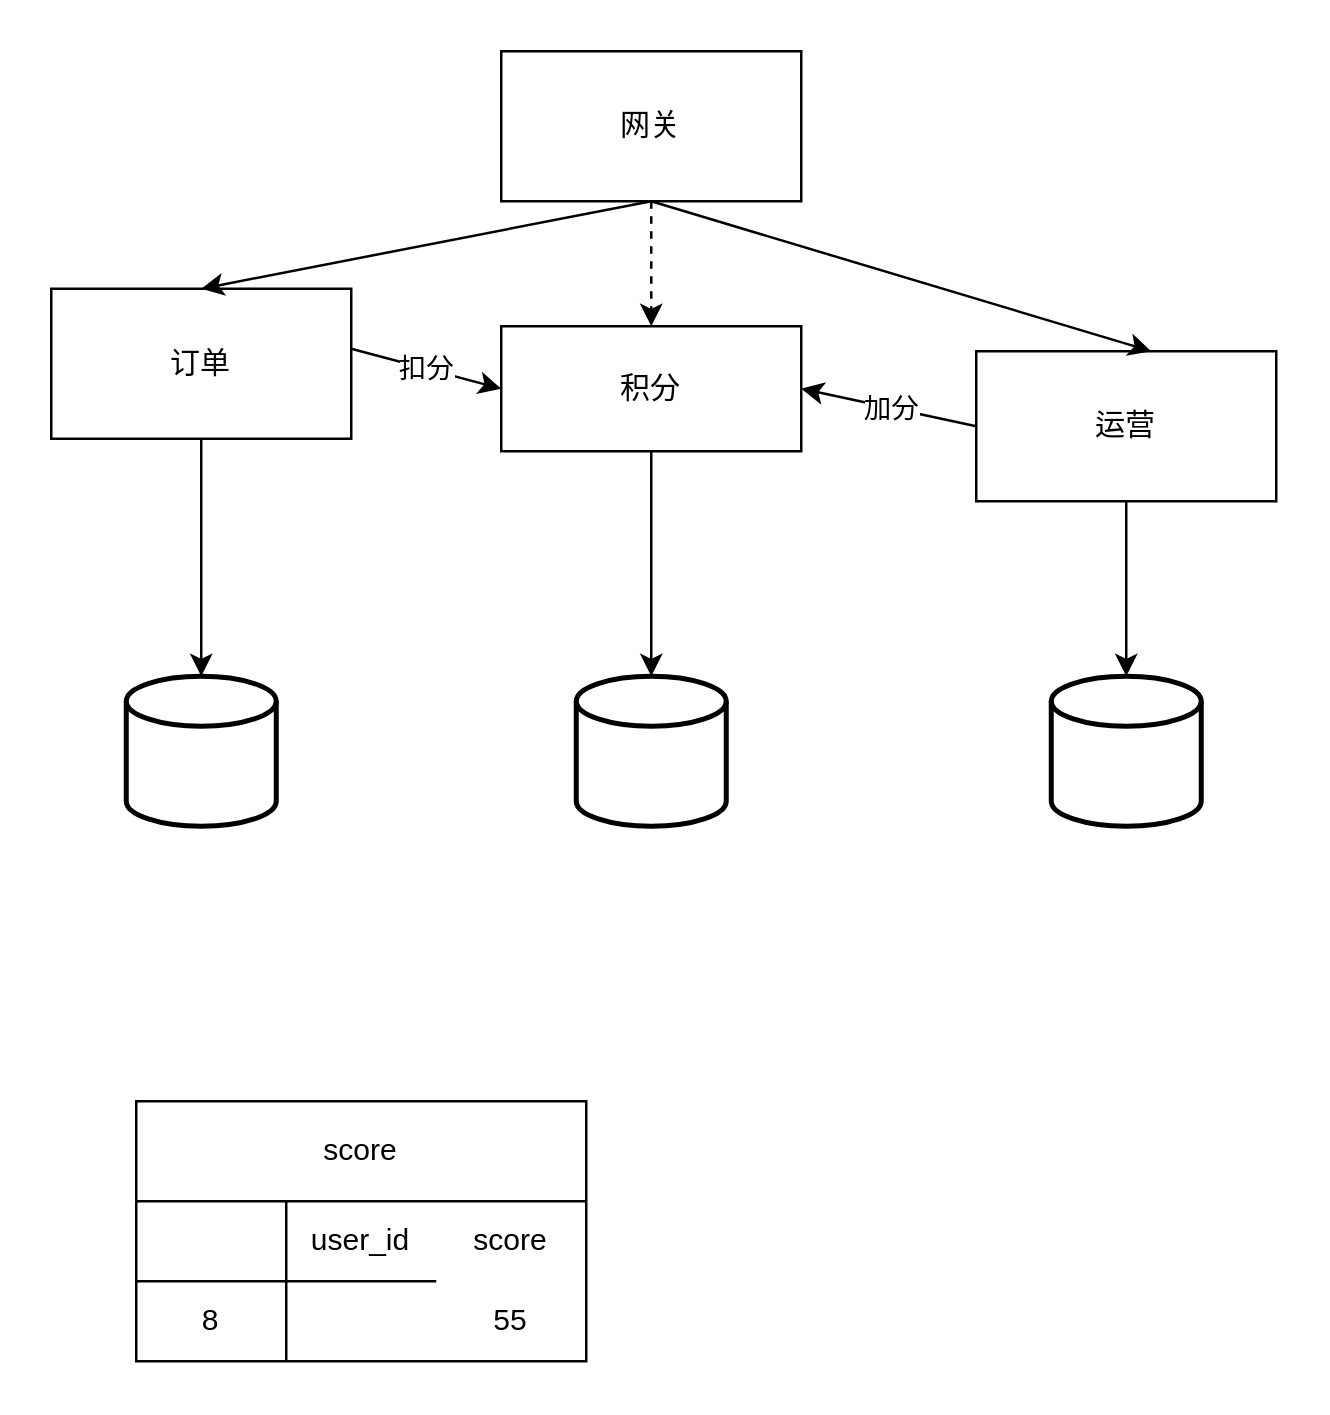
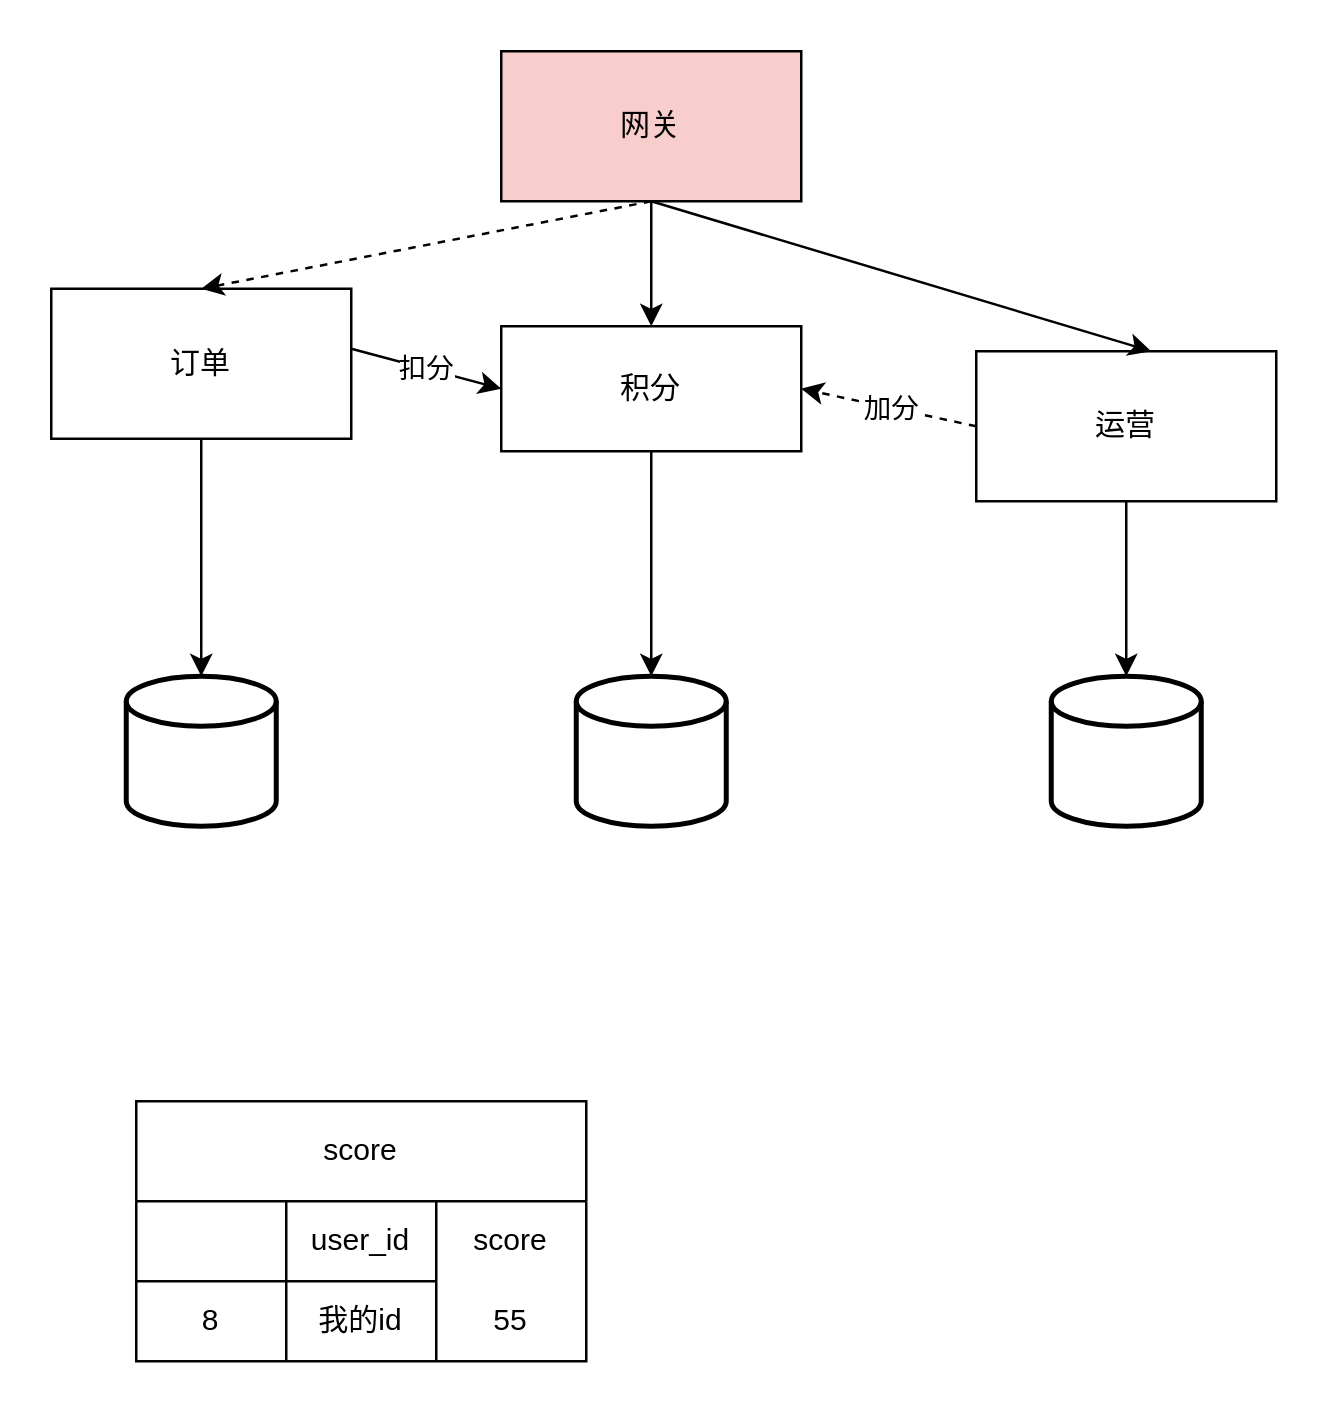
- <mxCell id="4" value="网关" style="rounded=0;whiteSpace=wrap;html=1;" vertex="1" parent="1"><mxGeometry x="200" y="20" width="120" height="60" as="geometry" /></mxCell>
+ <mxCell id="4" value="网关" style="rounded=0;whiteSpace=wrap;html=1;fillColor=#f8cecc;" vertex="1" parent="1"><mxGeometry x="200" y="20" width="120" height="60" as="geometry" /></mxCell>
- <mxCell id="15" value="" style="endArrow=classic;html=1;entryX=0.5;entryY=0;entryDx=0;entryDy=0;exitX=0.5;exitY=1;exitDx=0;exitDy=0;" edge="1" parent="1" source="4" target="2"><mxGeometry width="50" height="50" relative="1" as="geometry"><mxPoint x="90" y="200" as="sourcePoint" /><mxPoint x="90" y="280" as="targetPoint" /></mxGeometry></mxCell>
+ <mxCell id="15" value="" style="endArrow=classic;html=1;entryX=0.5;entryY=0;entryDx=0;entryDy=0;exitX=0.5;exitY=1;exitDx=0;exitDy=0;dashed=1;" edge="1" parent="1" source="4" target="2"><mxGeometry width="50" height="50" relative="1" as="geometry"><mxPoint x="90" y="200" as="sourcePoint" /><mxPoint x="90" y="280" as="targetPoint" /></mxGeometry></mxCell>
- <mxCell id="16" value="" style="endArrow=classic;html=1;entryX=0.5;entryY=0;entryDx=0;entryDy=0;exitX=0.5;exitY=1;exitDx=0;exitDy=0;dashed=1;" edge="1" parent="1" source="4" target="5"><mxGeometry width="50" height="50" relative="1" as="geometry"><mxPoint x="270" y="90" as="sourcePoint" /><mxPoint x="90" y="140" as="targetPoint" /></mxGeometry></mxCell>
+ <mxCell id="16" value="" style="endArrow=classic;html=1;entryX=0.5;entryY=0;entryDx=0;entryDy=0;exitX=0.5;exitY=1;exitDx=0;exitDy=0;" edge="1" parent="1" source="4" target="5"><mxGeometry width="50" height="50" relative="1" as="geometry"><mxPoint x="270" y="90" as="sourcePoint" /><mxPoint x="90" y="140" as="targetPoint" /></mxGeometry></mxCell>
- <mxCell id="10" value="" style="endArrow=classic;html=1;exitX=0;exitY=0.5;exitDx=0;exitDy=0;entryX=1;entryY=0.5;entryDx=0;entryDy=0;" edge="1" parent="1" source="6" target="5"><mxGeometry width="50" height="50" relative="1" as="geometry"><mxPoint x="330" y="270" as="sourcePoint" /><mxPoint x="380" y="220" as="targetPoint" /></mxGeometry></mxCell>
+ <mxCell id="10" value="" style="endArrow=classic;html=1;exitX=0;exitY=0.5;exitDx=0;exitDy=0;entryX=1;entryY=0.5;entryDx=0;entryDy=0;dashed=1;" edge="1" parent="1" source="6" target="5"><mxGeometry width="50" height="50" relative="1" as="geometry"><mxPoint x="330" y="270" as="sourcePoint" /><mxPoint x="380" y="220" as="targetPoint" /></mxGeometry></mxCell>
+ <mxCell id="24" value="我的id" style="shape=partialRectangle;html=1;whiteSpace=wrap;connectable=0;fillColor=none;top=0;left=0;bottom=0;right=0;overflow=hidden;" vertex="1" parent="22"><mxGeometry x="60" width="60" height="32" as="geometry" /></mxCell>
